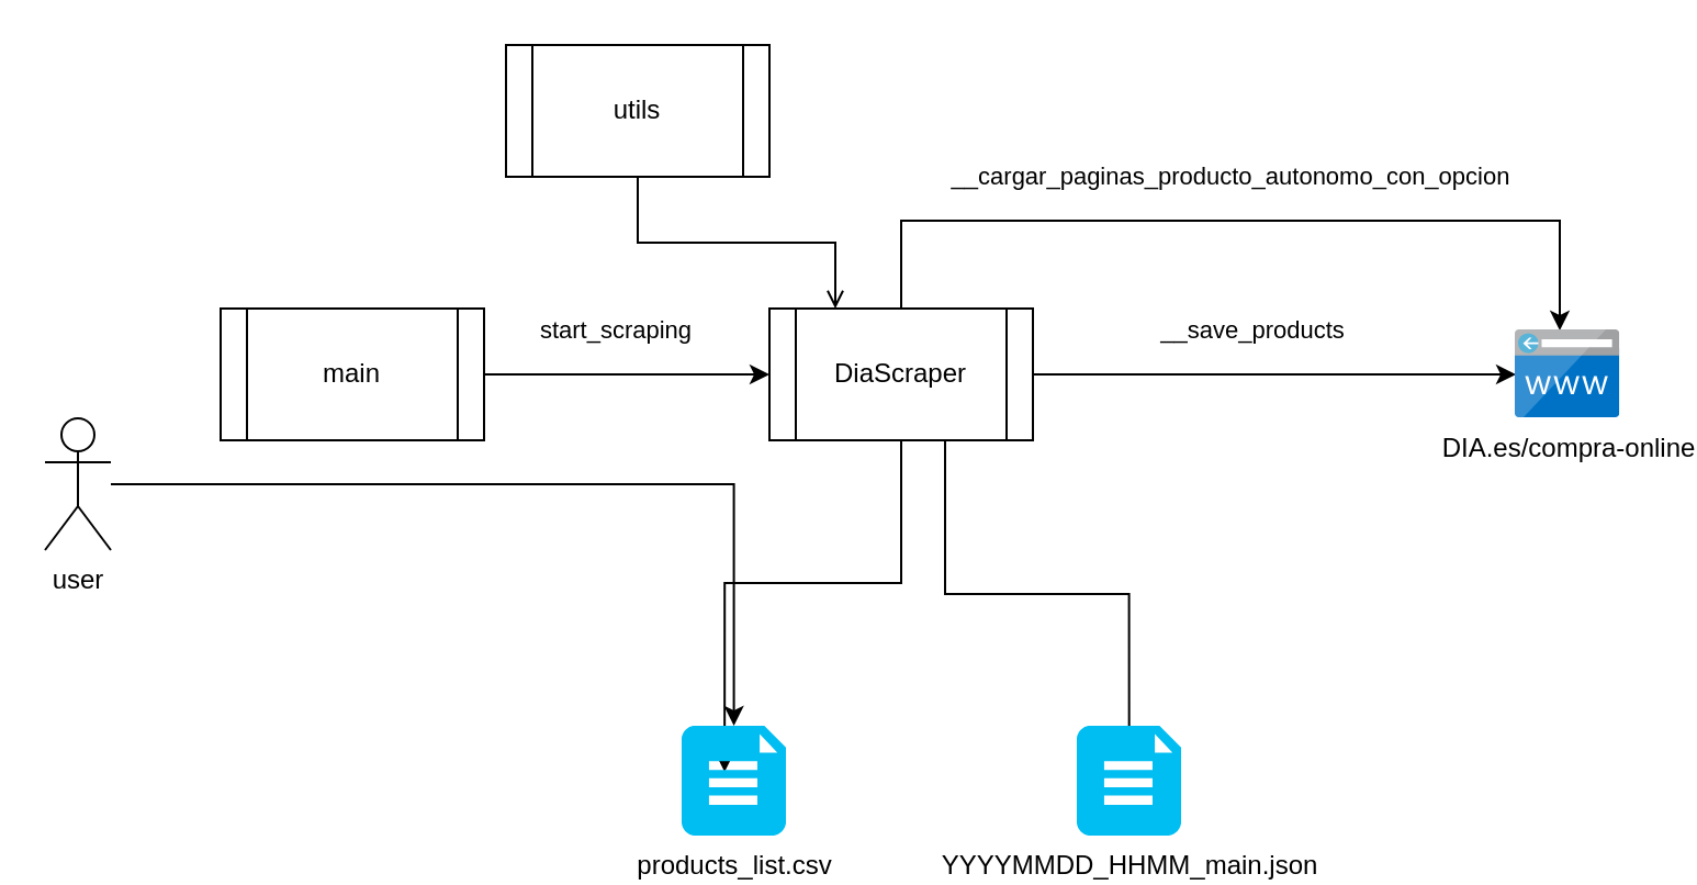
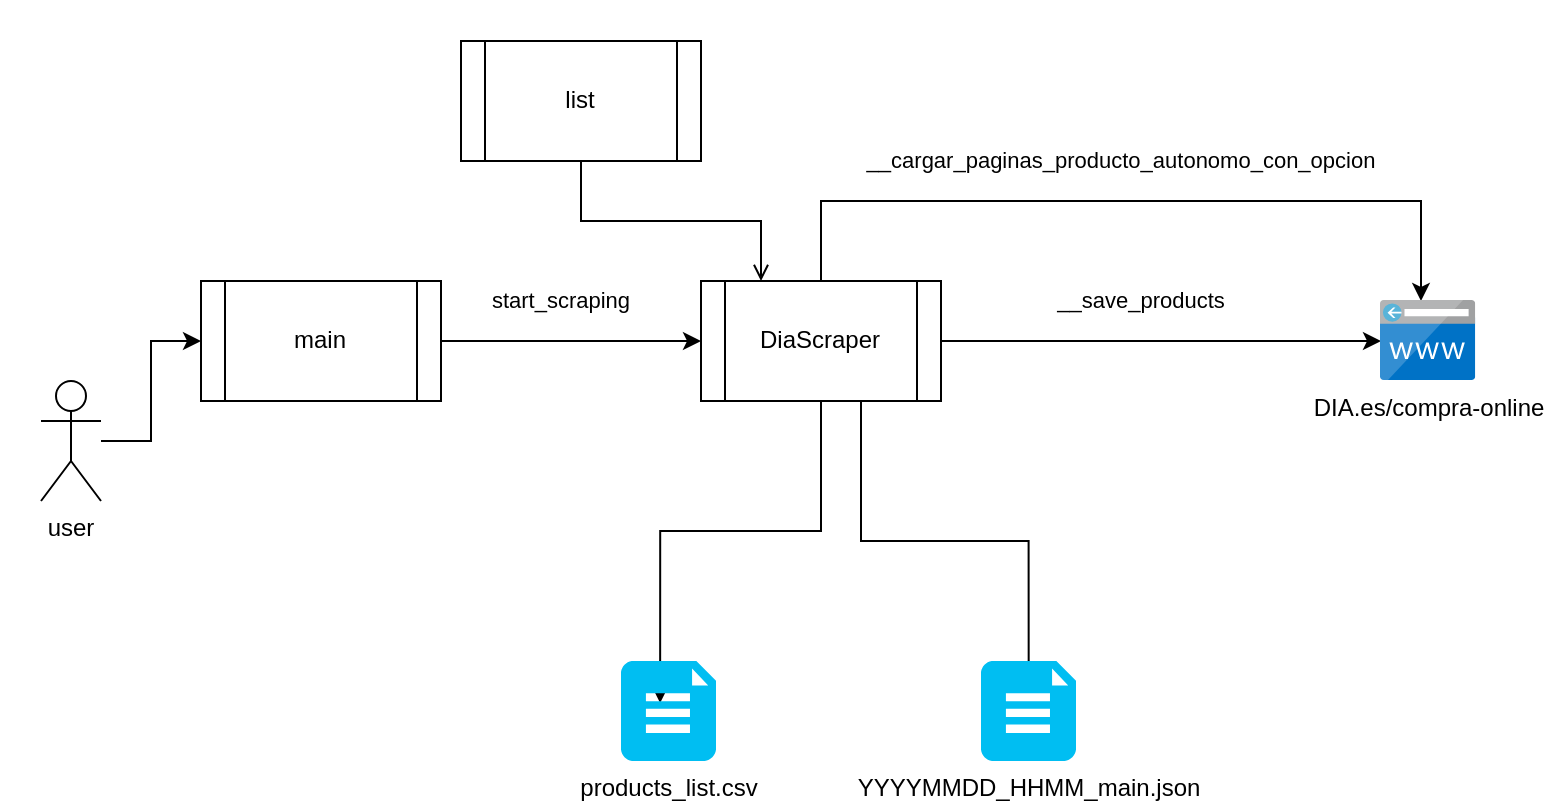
- <mxCell id="15" value="utils" style="shape=process;whiteSpace=wrap;html=1;backgroundOutline=1;" vertex="1" parent="1"><mxGeometry x="230" y="20" width="120" height="60" as="geometry" /></mxCell>
+ <mxCell id="15" value="list" style="shape=process;whiteSpace=wrap;html=1;backgroundOutline=1;" vertex="1" parent="1"><mxGeometry x="230" y="20" width="120" height="60" as="geometry" /></mxCell>
- <mxCell id="2" style="edgeStyle=orthogonalEdgeStyle;rounded=0;orthogonalLoop=1;jettySize=auto;html=1;" edge="1" parent="1" source="3" target="9"><mxGeometry relative="1" as="geometry" /></mxCell>
+ <mxCell id="2" style="edgeStyle=orthogonalEdgeStyle;rounded=0;orthogonalLoop=1;jettySize=auto;html=1;" edge="1" parent="1" source="3" target="11"><mxGeometry relative="1" as="geometry" /></mxCell>
